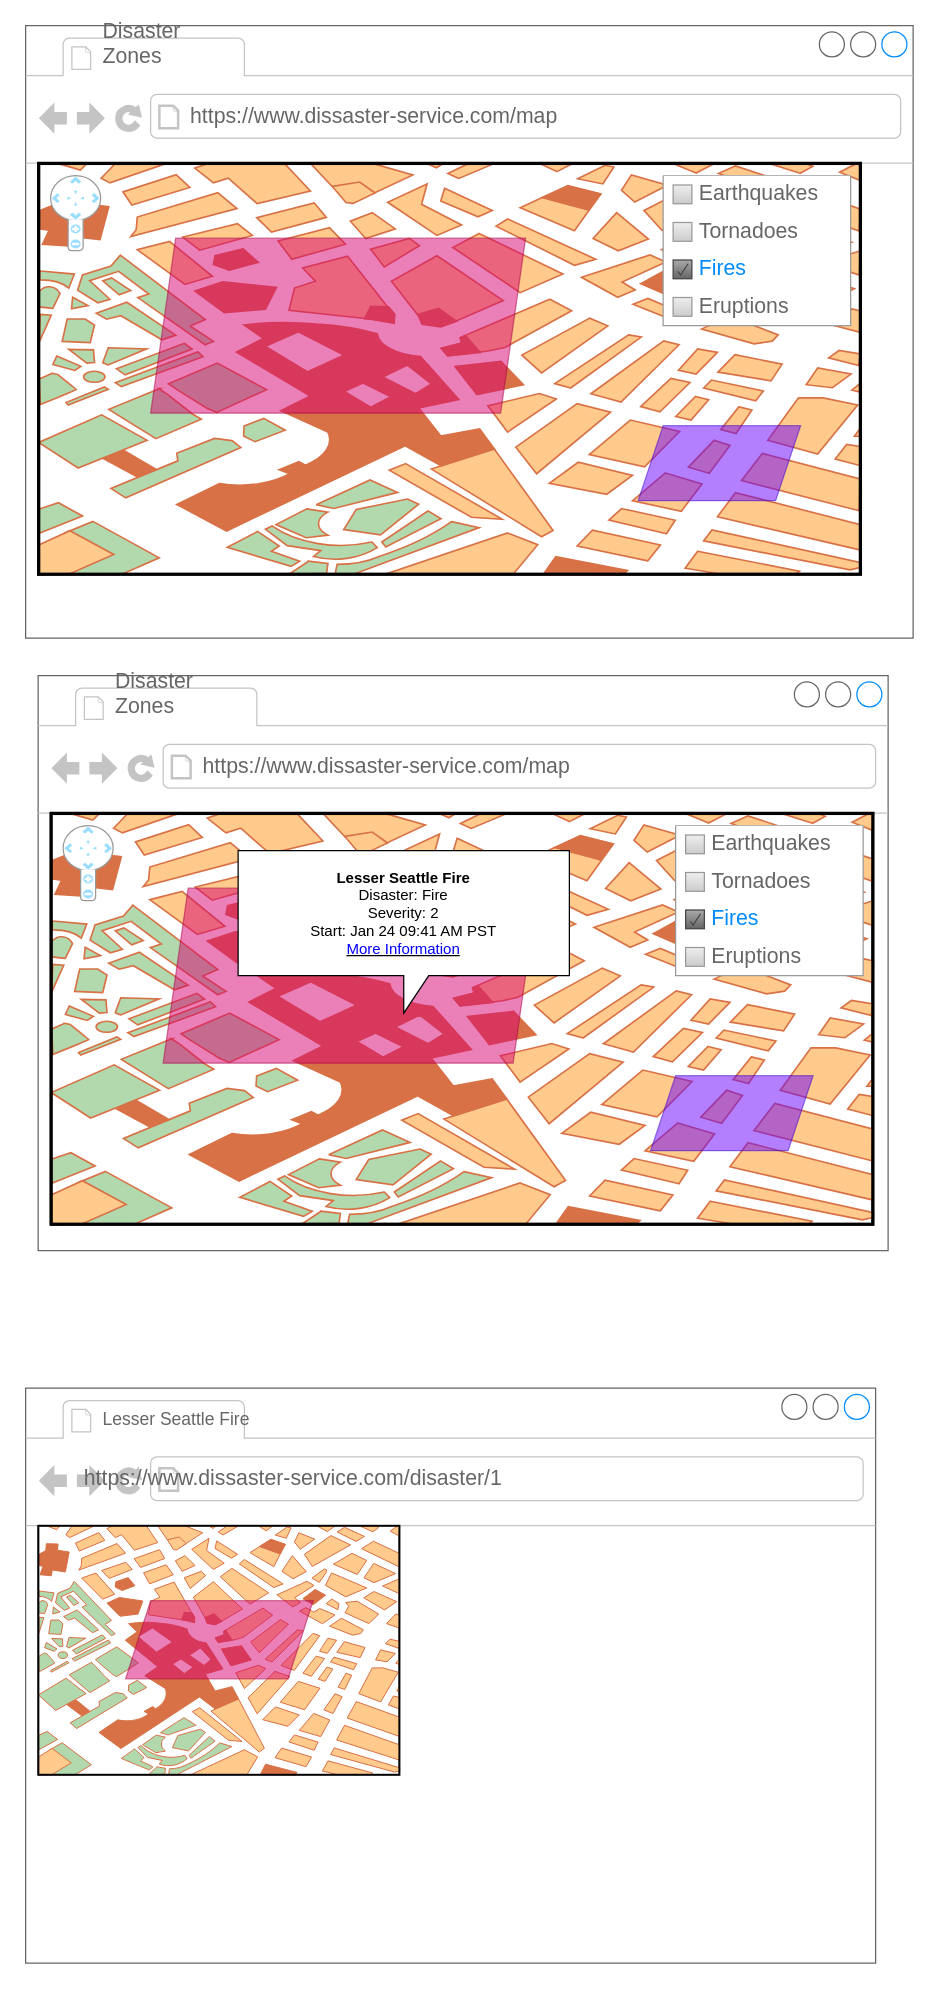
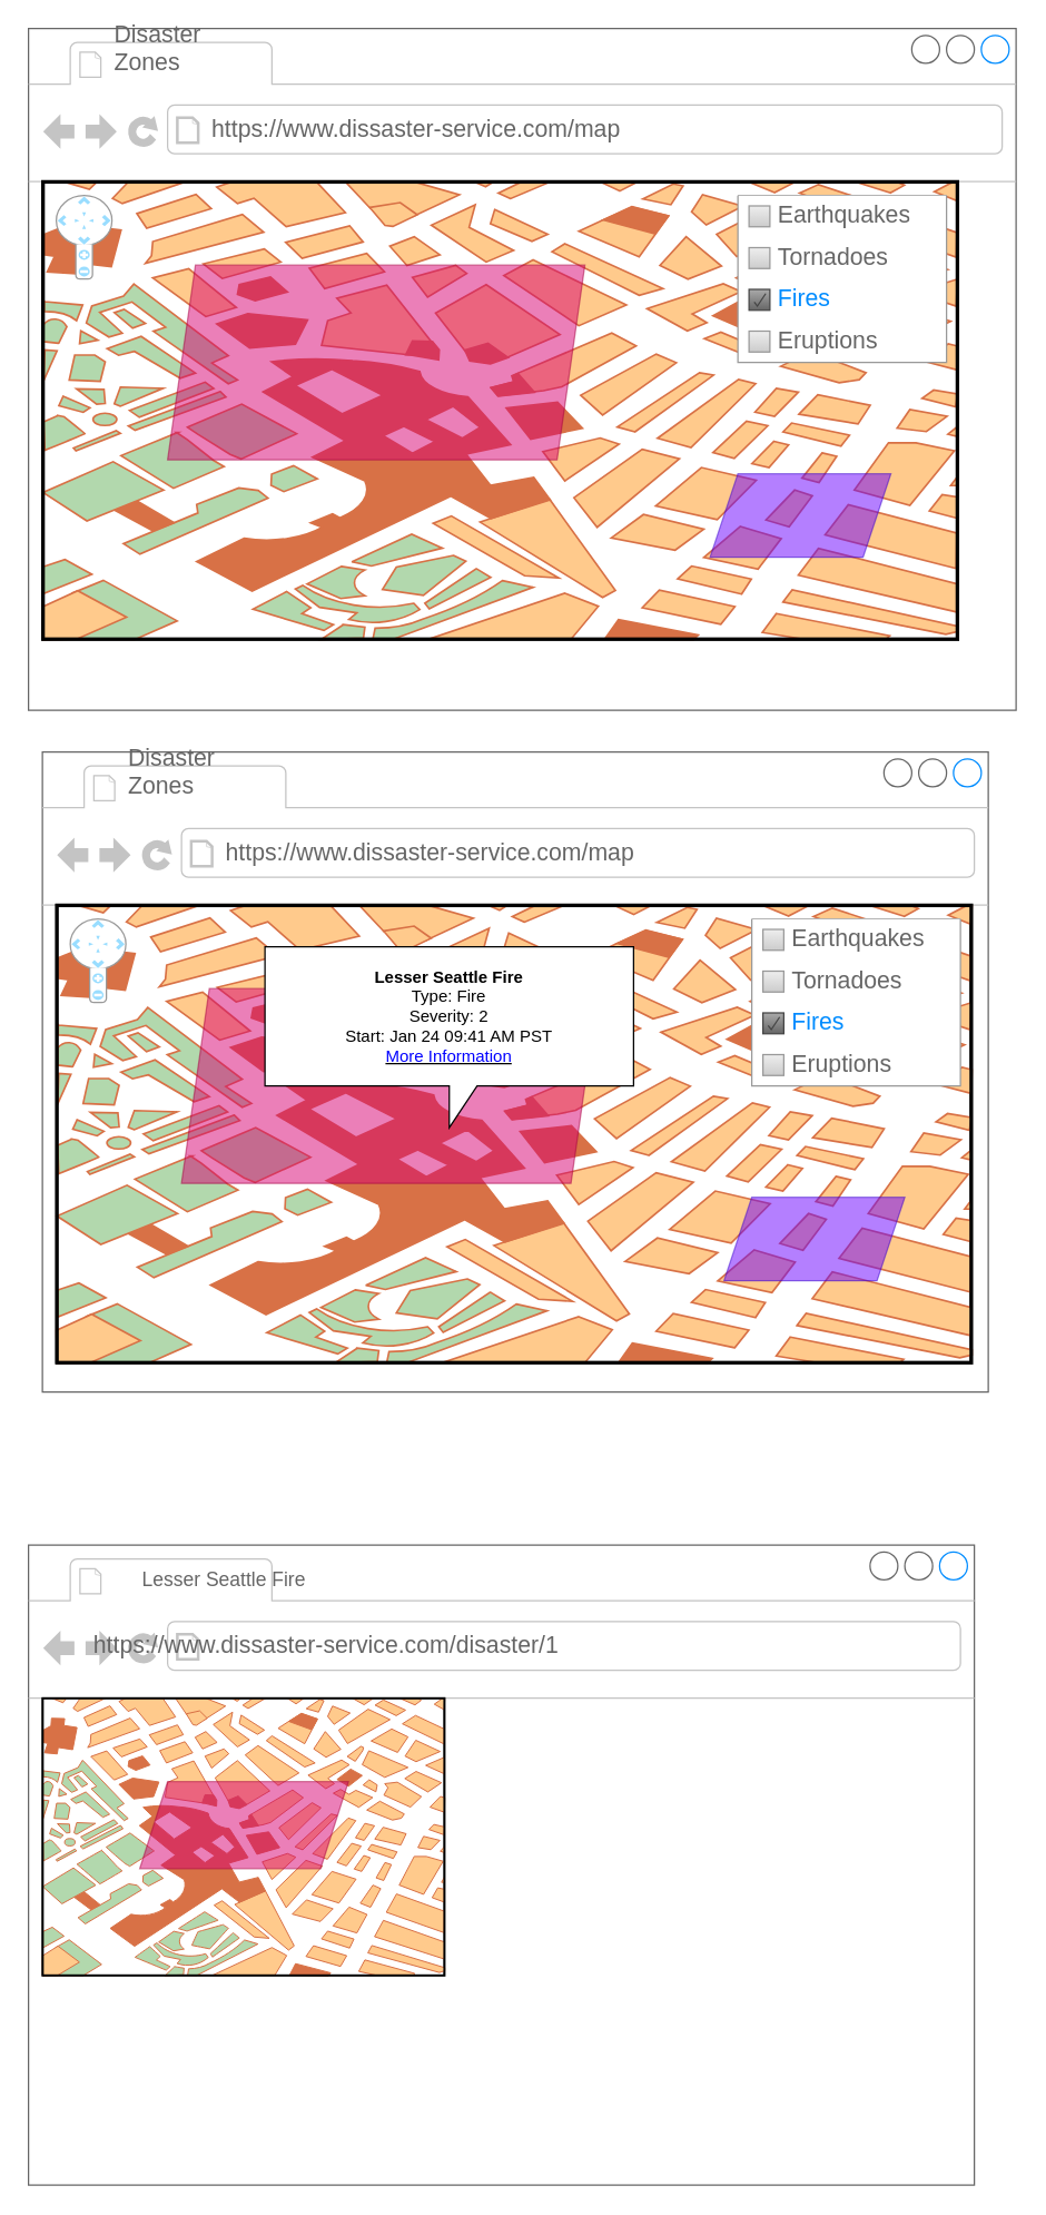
- <mxCell id="35" value="&lt;b&gt;Lesser Seattle Fire&lt;/b&gt;&lt;div&gt;Disaster: Fire&lt;/div&gt;&lt;div&gt;Severity: 2&lt;/div&gt;&lt;div&gt;Start: Jan 24 09:41 AM PST&lt;/div&gt;&lt;div&gt;&lt;u&gt;&lt;font style=&quot;color: rgb(0, 0, 255);&quot;&gt;More Information&lt;/font&gt;&lt;/u&gt;&lt;/div&gt;" style="shape=callout;whiteSpace=wrap;html=1;perimeter=calloutPerimeter;" vertex="1" parent="18"><mxGeometry x="160" y="140" width="265" height="130" as="geometry" /></mxCell>
+ <mxCell id="35" value="&lt;b&gt;Lesser Seattle Fire&lt;/b&gt;&lt;div&gt;Type: Fire&lt;/div&gt;&lt;div&gt;Severity: 2&lt;/div&gt;&lt;div&gt;Start: Jan 24 09:41 AM PST&lt;/div&gt;&lt;div&gt;&lt;u&gt;&lt;font style=&quot;color: rgb(0, 0, 255);&quot;&gt;More Information&lt;/font&gt;&lt;/u&gt;&lt;/div&gt;" style="shape=callout;whiteSpace=wrap;html=1;perimeter=calloutPerimeter;" vertex="1" parent="18"><mxGeometry x="160" y="140" width="265" height="130" as="geometry" /></mxCell>
- <mxCell id="37" value="&lt;div&gt;&lt;font style=&quot;font-size: 14px;&quot;&gt;Lesser Seattle Fire&lt;/font&gt;&lt;/div&gt;" style="strokeWidth=1;shadow=0;dashed=0;align=center;html=1;shape=mxgraph.mockup.containers.anchor;fontSize=17;fontColor=#666666;align=left;whiteSpace=wrap;" vertex="1" parent="36"><mxGeometry x="60" y="12" width="130" height="26" as="geometry" /></mxCell>
+ <mxCell id="37" value="&lt;div&gt;&lt;font style=&quot;font-size: 14px;&quot;&gt;Lesser Seattle Fire&lt;/font&gt;&lt;/div&gt;" style="strokeWidth=1;shadow=0;dashed=0;align=center;html=1;shape=mxgraph.mockup.containers.anchor;fontSize=17;fontColor=#666666;align=left;whiteSpace=wrap;" vertex="1" parent="36"><mxGeometry x="80" y="12" width="130" height="26" as="geometry" /></mxCell>
